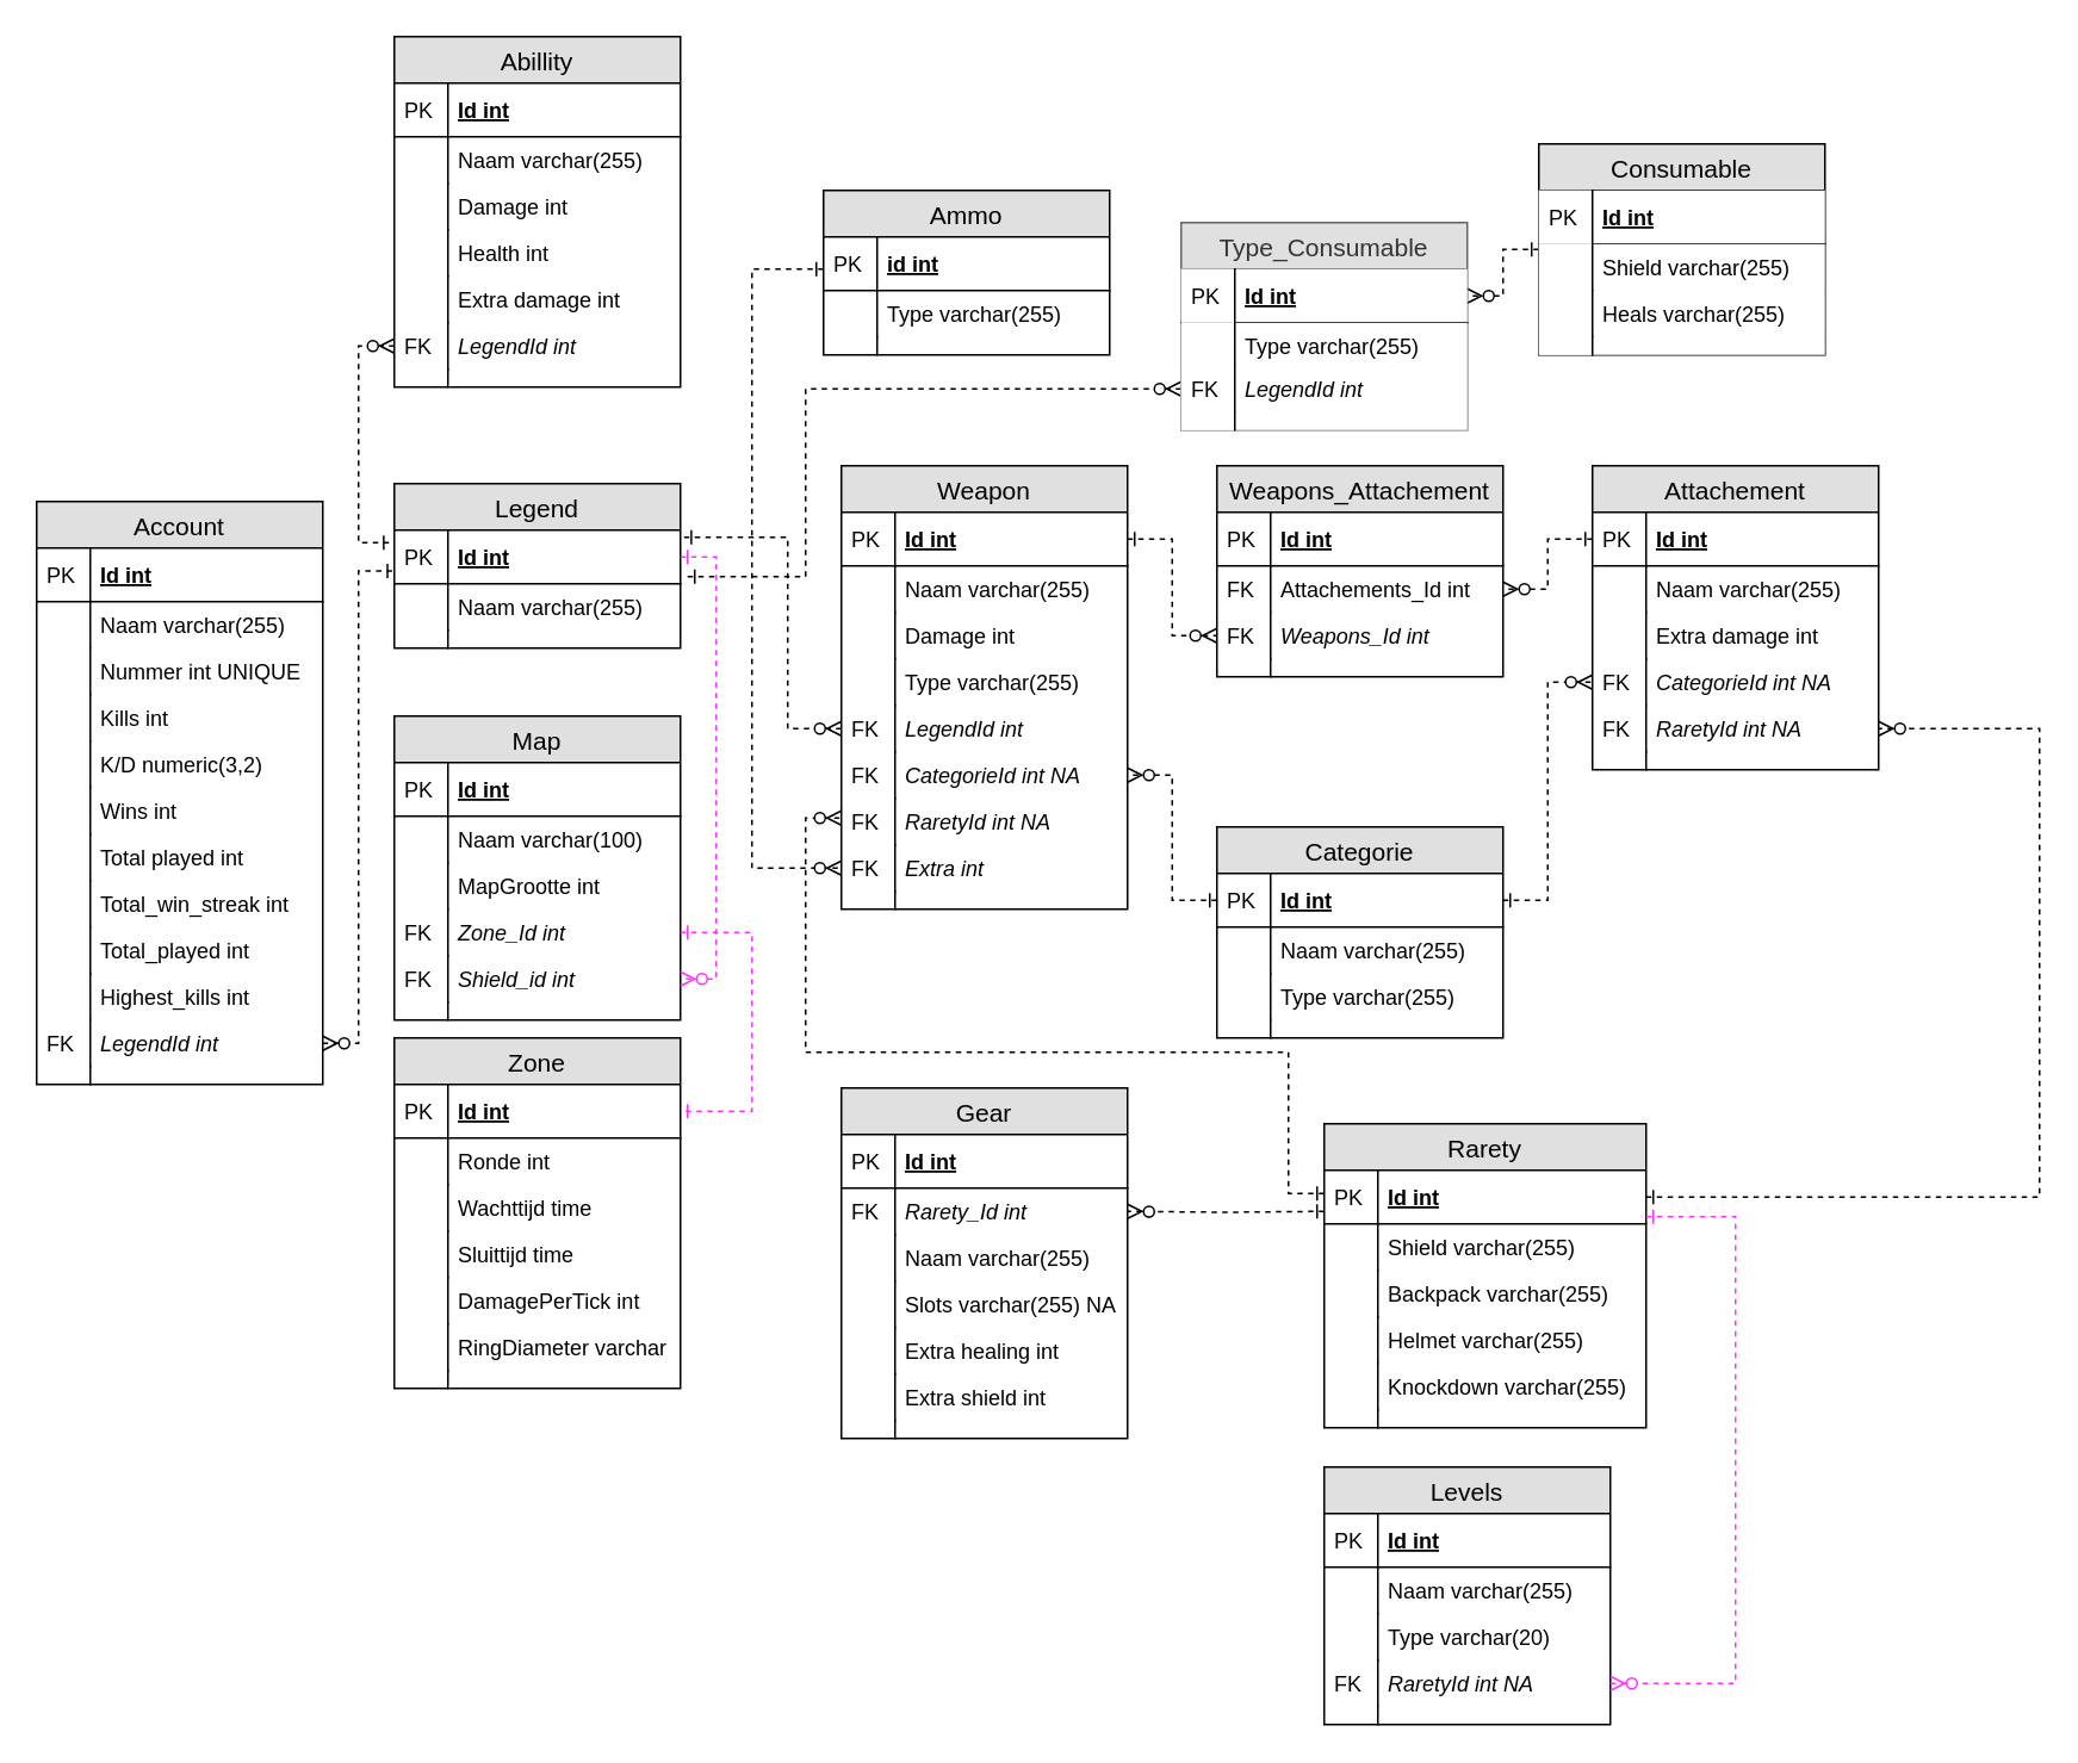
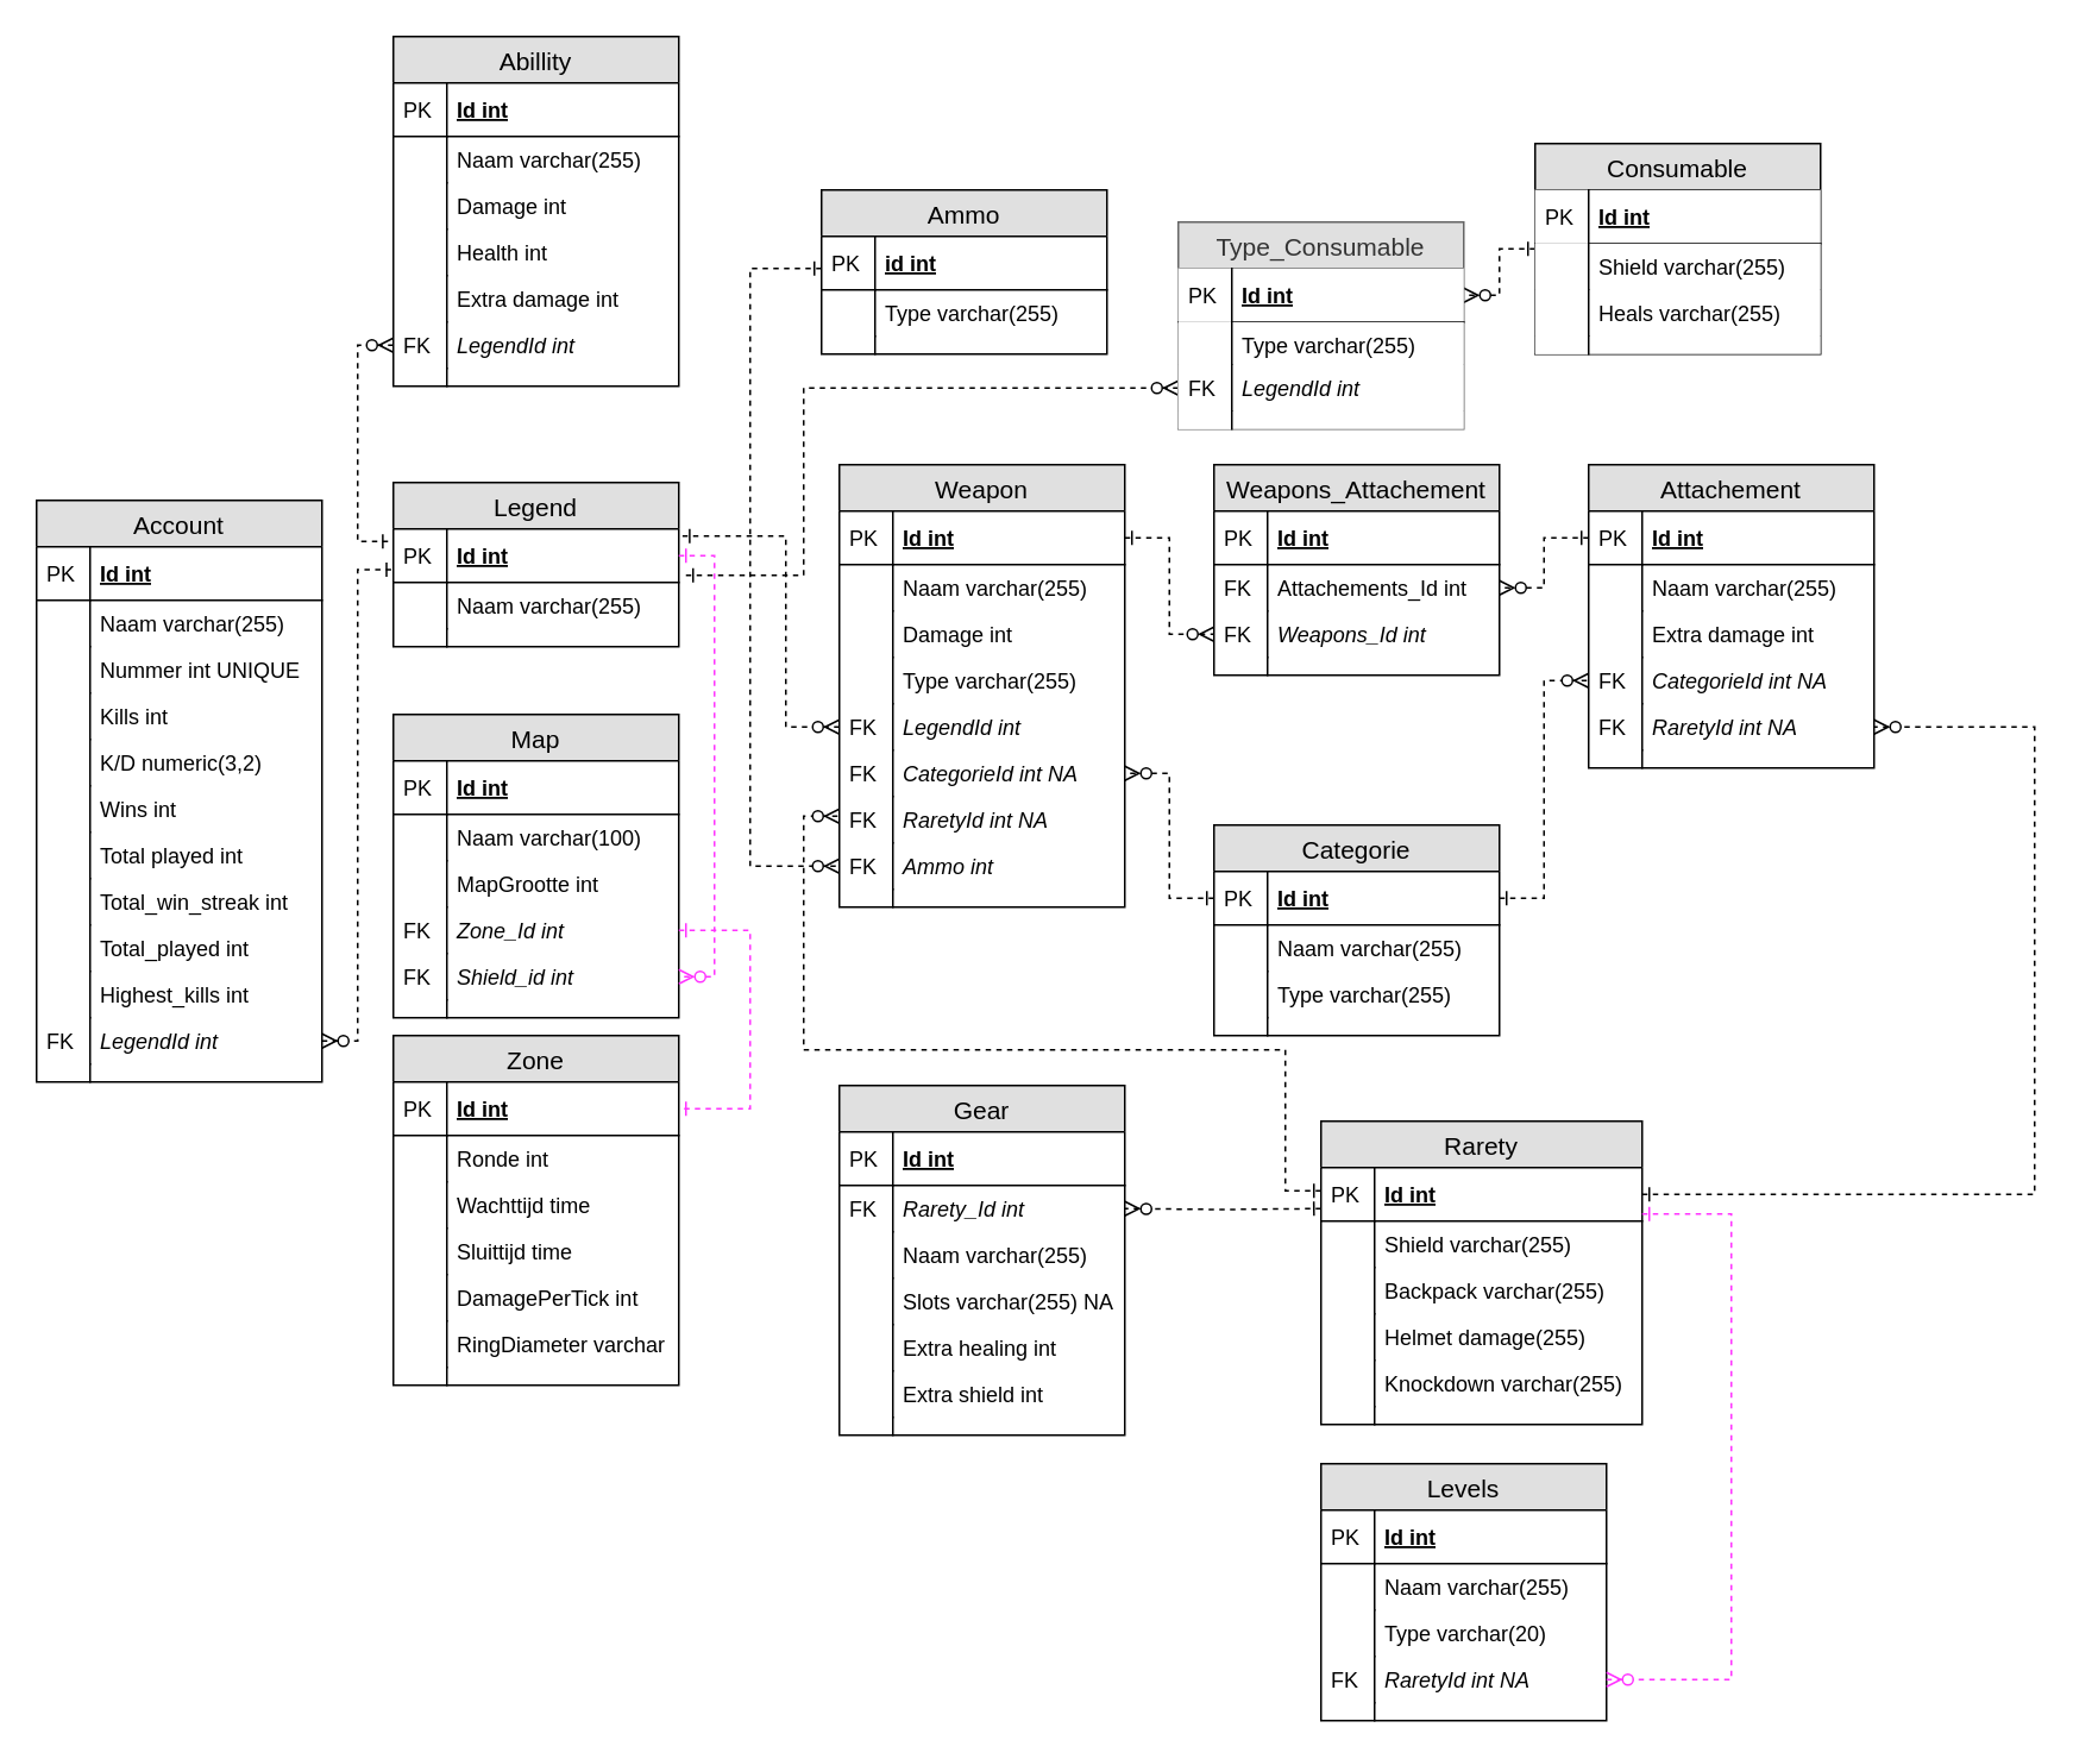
- <mxCell id="64" value="Extra int " style="shape=partialRectangle;top=0;left=0;right=0;bottom=0;align=left;verticalAlign=top;fillColor=none;spacingLeft=34;spacingRight=4;overflow=hidden;rotatable=0;points=[[0,0.5],[1,0.5]];portConstraint=eastwest;dropTarget=0;fontSize=12;fontStyle=2" parent="49" vertex="1"><mxGeometry y="212" width="160" height="26" as="geometry" /></mxCell>
+ <mxCell id="64" value="Ammo int " style="shape=partialRectangle;top=0;left=0;right=0;bottom=0;align=left;verticalAlign=top;fillColor=none;spacingLeft=34;spacingRight=4;overflow=hidden;rotatable=0;points=[[0,0.5],[1,0.5]];portConstraint=eastwest;dropTarget=0;fontSize=12;fontStyle=2" parent="49" vertex="1"><mxGeometry y="212" width="160" height="26" as="geometry" /></mxCell>
- <mxCell id="35" value="Helmet varchar(255)" style="shape=partialRectangle;top=0;left=0;right=0;bottom=0;align=left;verticalAlign=top;fillColor=none;spacingLeft=34;spacingRight=4;overflow=hidden;rotatable=0;points=[[0,0.5],[1,0.5]];portConstraint=eastwest;dropTarget=0;fontSize=12;" parent="28" vertex="1"><mxGeometry y="108" width="180" height="26" as="geometry" /></mxCell>
+ <mxCell id="35" value="Helmet damage(255)" style="shape=partialRectangle;top=0;left=0;right=0;bottom=0;align=left;verticalAlign=top;fillColor=none;spacingLeft=34;spacingRight=4;overflow=hidden;rotatable=0;points=[[0,0.5],[1,0.5]];portConstraint=eastwest;dropTarget=0;fontSize=12;" parent="28" vertex="1"><mxGeometry y="108" width="180" height="26" as="geometry" /></mxCell>
